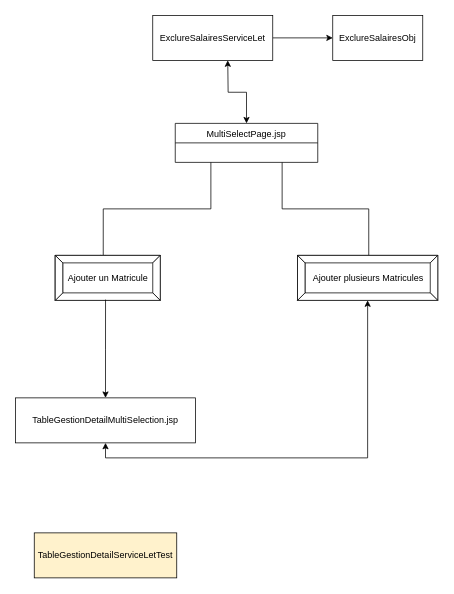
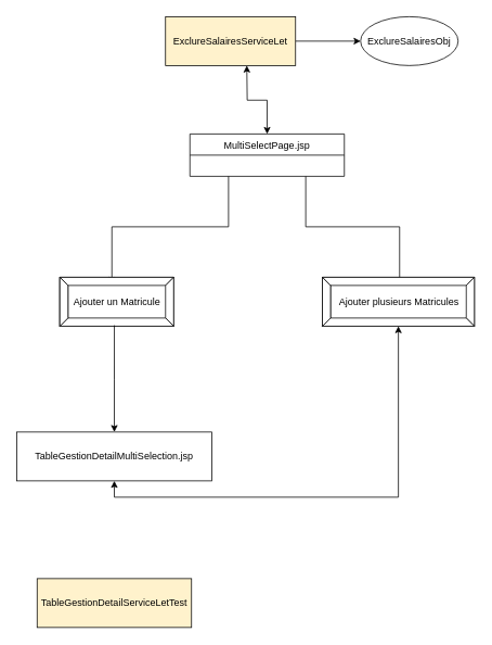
- <mxCell id="13" value="ExclureSalairesServiceLet" style="rounded=0;whiteSpace=wrap;html=1;" parent="1" vertex="1"><mxGeometry x="203" y="20" width="160" height="60" as="geometry" /></mxCell>
+ <mxCell id="13" value="ExclureSalairesServiceLet" style="rounded=0;whiteSpace=wrap;html=1;fillColor=#fff2cc;" parent="1" vertex="1"><mxGeometry x="203" y="20" width="160" height="60" as="geometry" /></mxCell>
- <mxCell id="14" value="ExclureSalairesObj" style="rounded=0;whiteSpace=wrap;html=1;" parent="1" vertex="1"><mxGeometry x="443" y="20" width="120" height="60" as="geometry" /></mxCell>
+ <mxCell id="14" value="ExclureSalairesObj" style="ellipse;whiteSpace=wrap;html=1;" parent="1" vertex="1"><mxGeometry x="443" y="20" width="120" height="60" as="geometry" /></mxCell>
